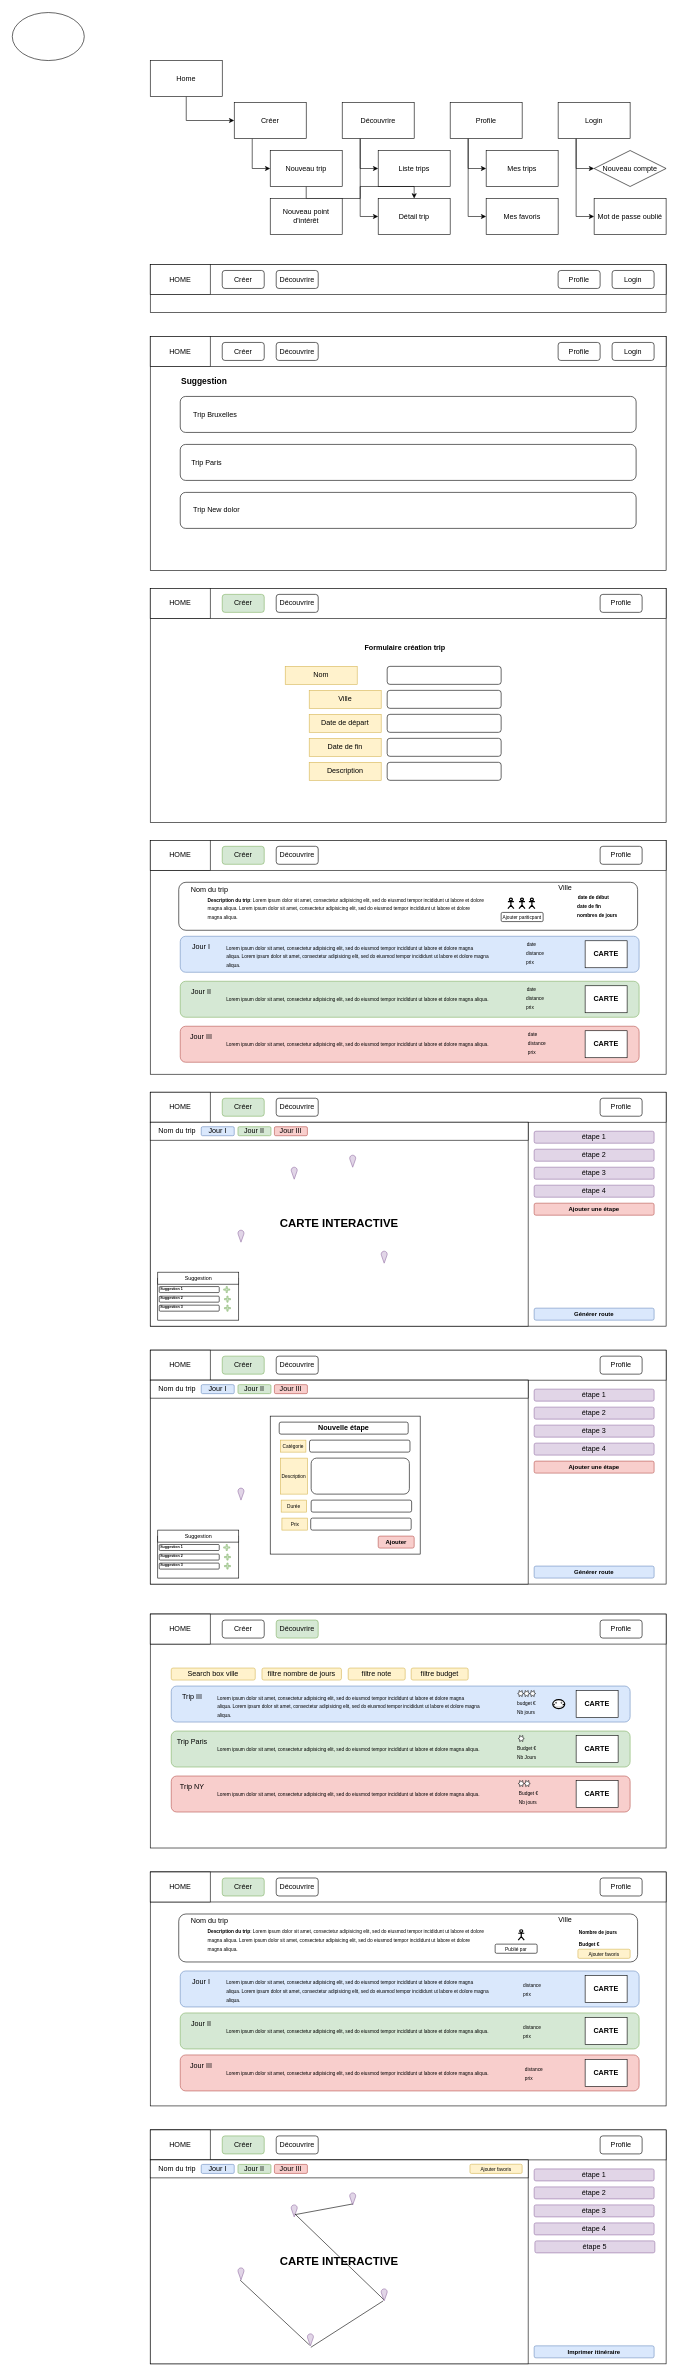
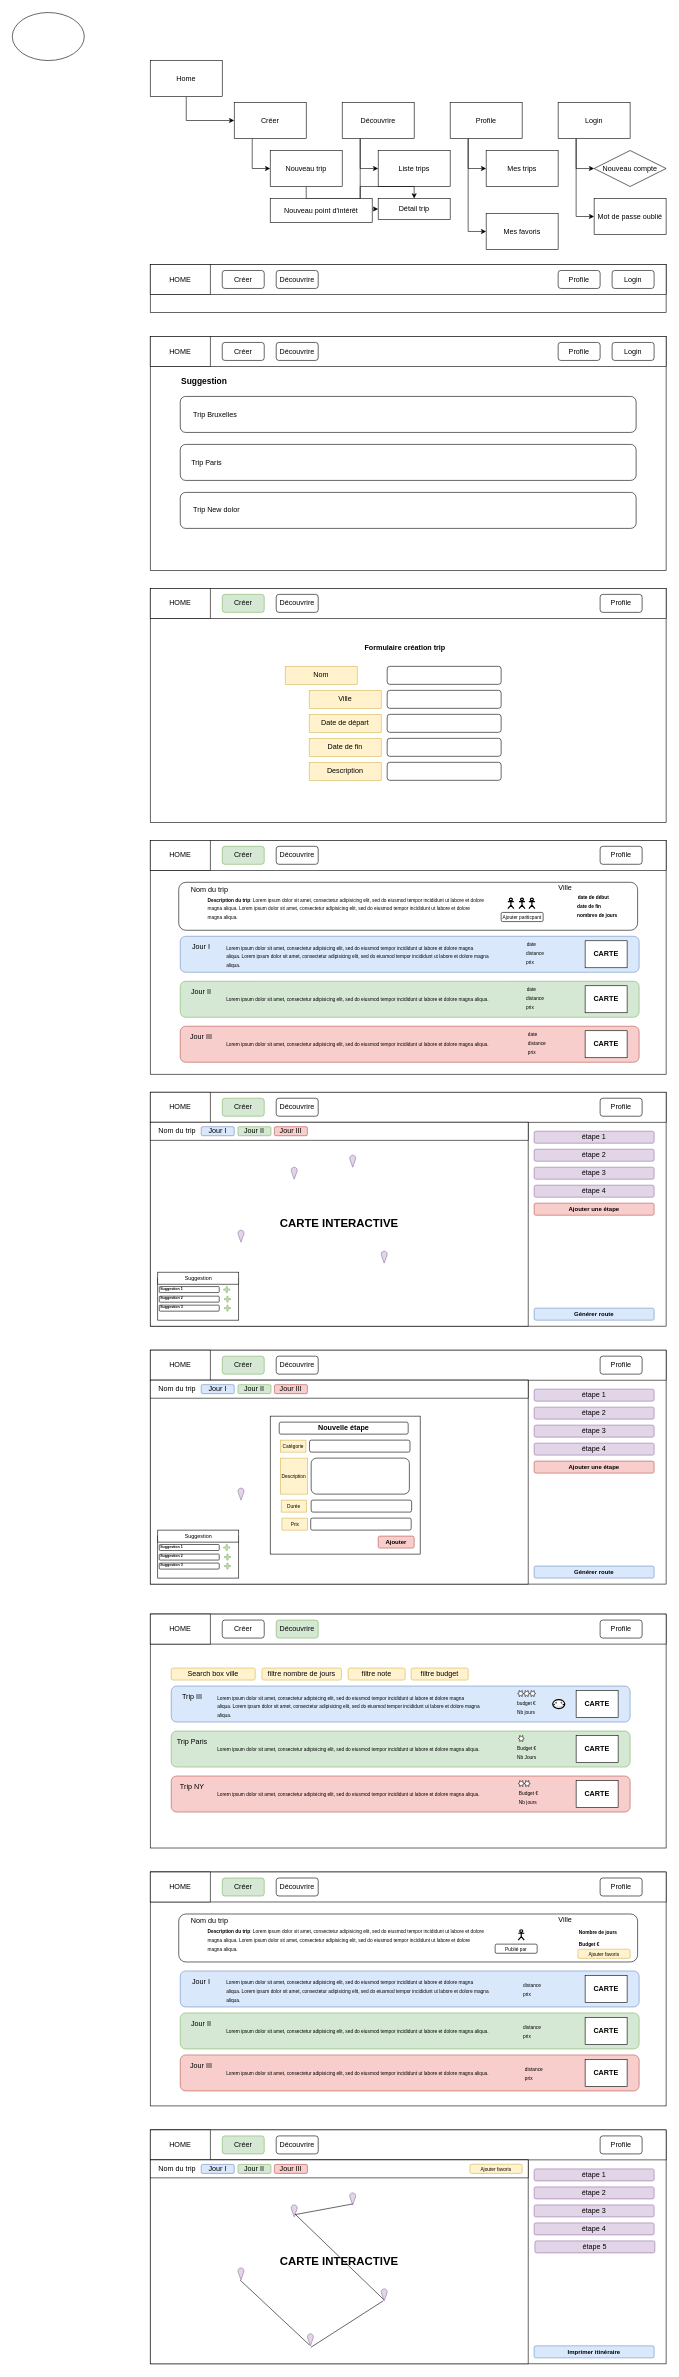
- <mxCell id="23" value="Nouveau point d'intérêt" style="rounded=0;whiteSpace=wrap;html=1;" parent="1" vertex="1"><mxGeometry x="450" y="330" width="120" height="60" as="geometry" /></mxCell>
+ <mxCell id="23" value="Nouveau point d'intérêt" style="rounded=0;whiteSpace=wrap;html=1;" parent="1" vertex="1"><mxGeometry x="450" y="330" width="170" height="40" as="geometry" /></mxCell>
- <mxCell id="20" value="Détail trip" style="rounded=0;whiteSpace=wrap;html=1;" parent="1" vertex="1"><mxGeometry x="630" y="330" width="120" height="60" as="geometry" /></mxCell>
+ <mxCell id="20" value="Détail trip" style="rounded=0;whiteSpace=wrap;html=1;" parent="1" vertex="1"><mxGeometry x="630" y="330" width="120" height="35" as="geometry" /></mxCell>
- <mxCell id="18" value="Mes favoris" style="rounded=0;whiteSpace=wrap;html=1;" parent="1" vertex="1"><mxGeometry x="810" y="330" width="120" height="60" as="geometry" /></mxCell>
+ <mxCell id="18" value="Mes favoris" style="rounded=0;whiteSpace=wrap;html=1;" parent="1" vertex="1"><mxGeometry x="810" y="355" width="120" height="60" as="geometry" /></mxCell>
